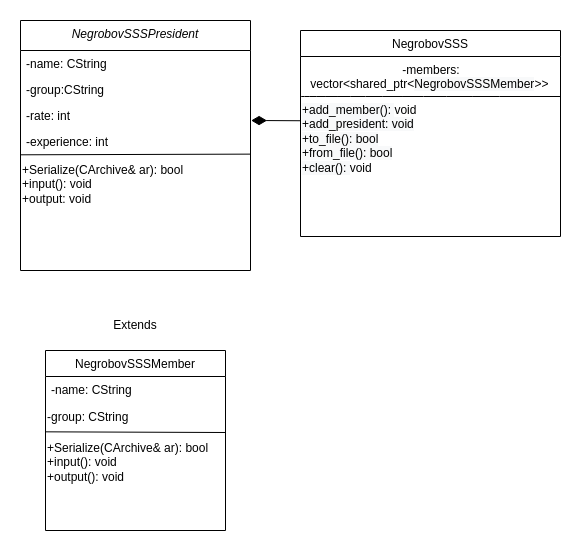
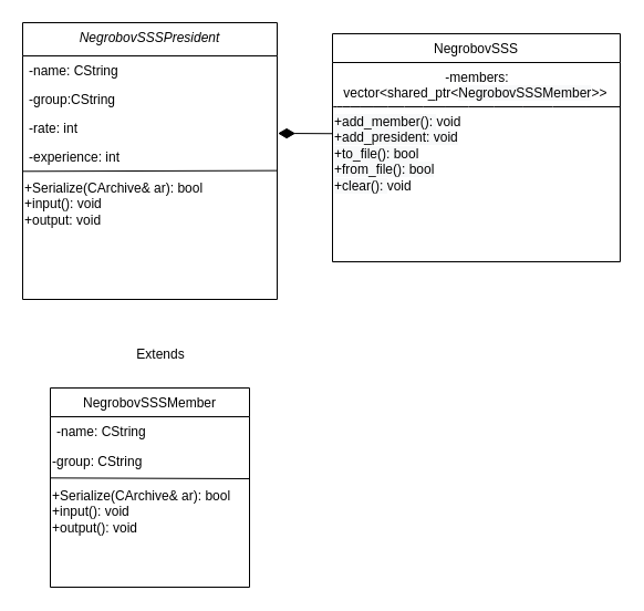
- <mxCell id="19" value="Extends" style="text;html=1;strokeColor=none;fillColor=none;align=center;verticalAlign=middle;whiteSpace=wrap;rounded=0;" parent="1" vertex="1"><mxGeometry x="105" y="310" width="60" height="30" as="geometry" /></mxCell>
+ <mxCell id="19" value="Extends" style="text;html=1;strokeColor=none;fillColor=none;align=center;verticalAlign=middle;whiteSpace=wrap;rounded=0;" parent="1" vertex="1"><mxGeometry x="115" y="305" width="60" height="30" as="geometry" /></mxCell>
